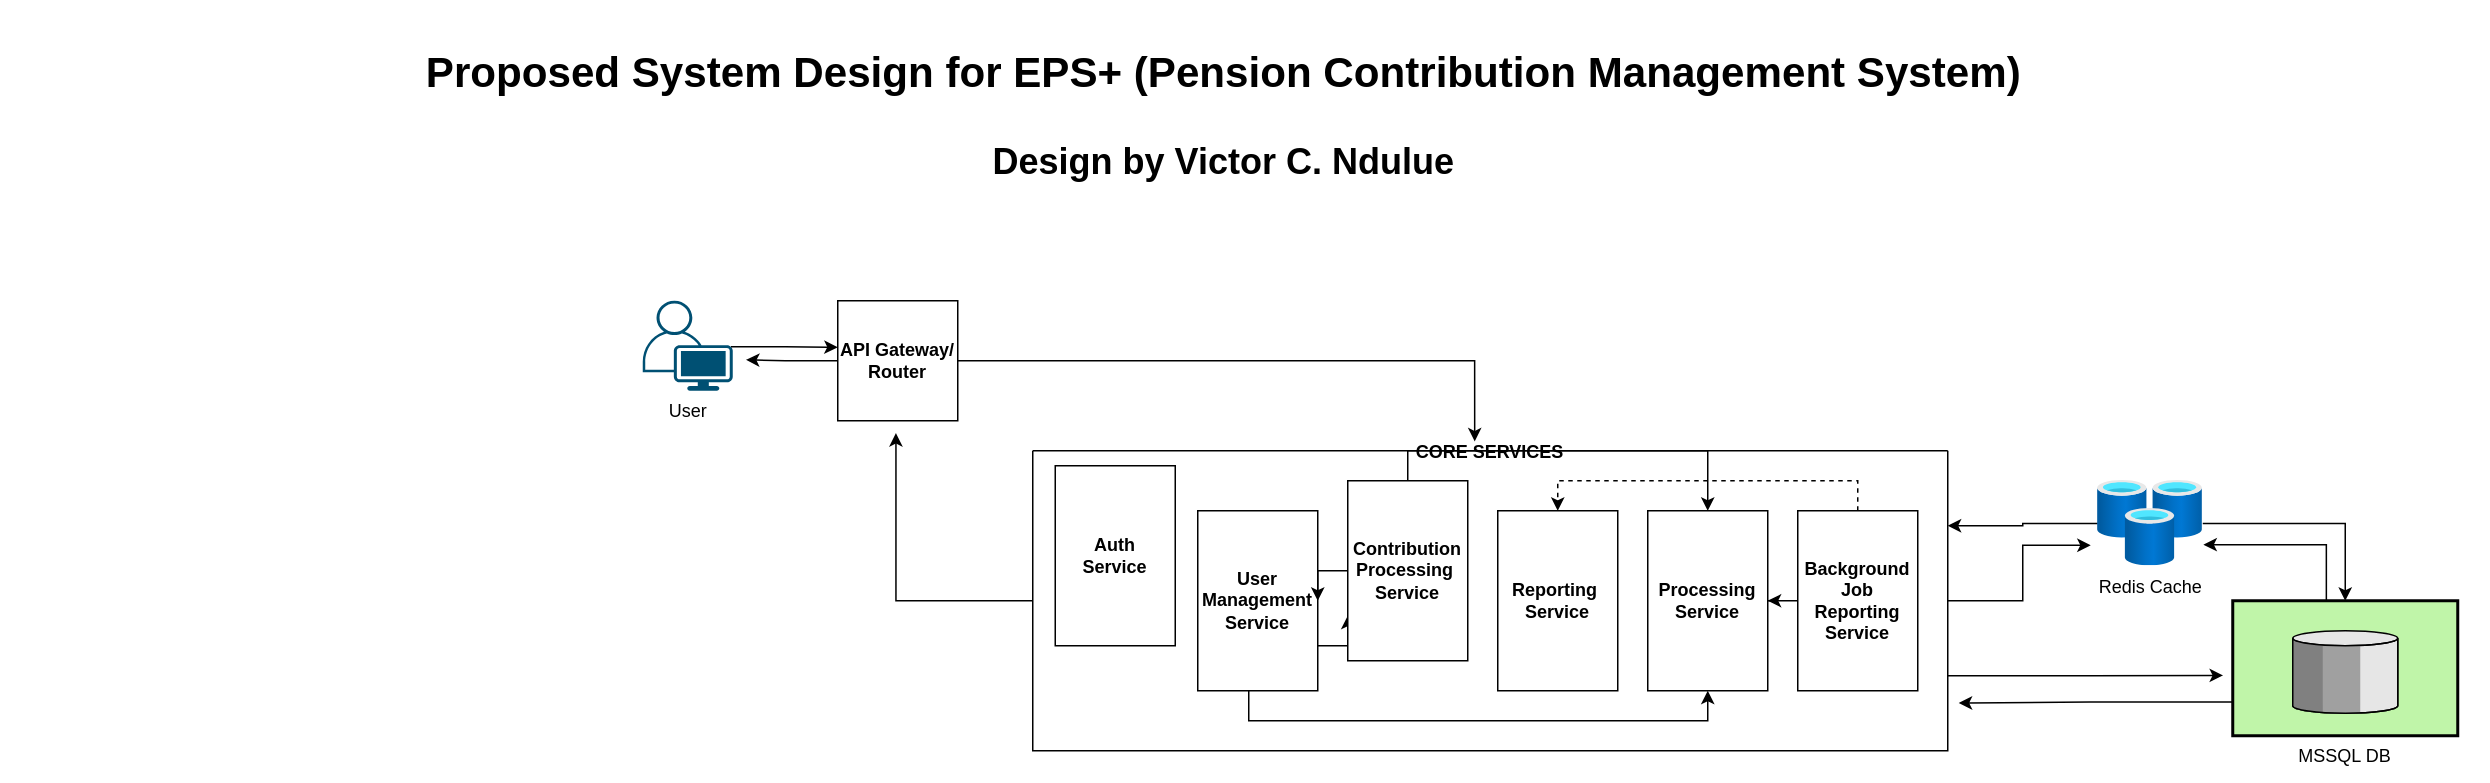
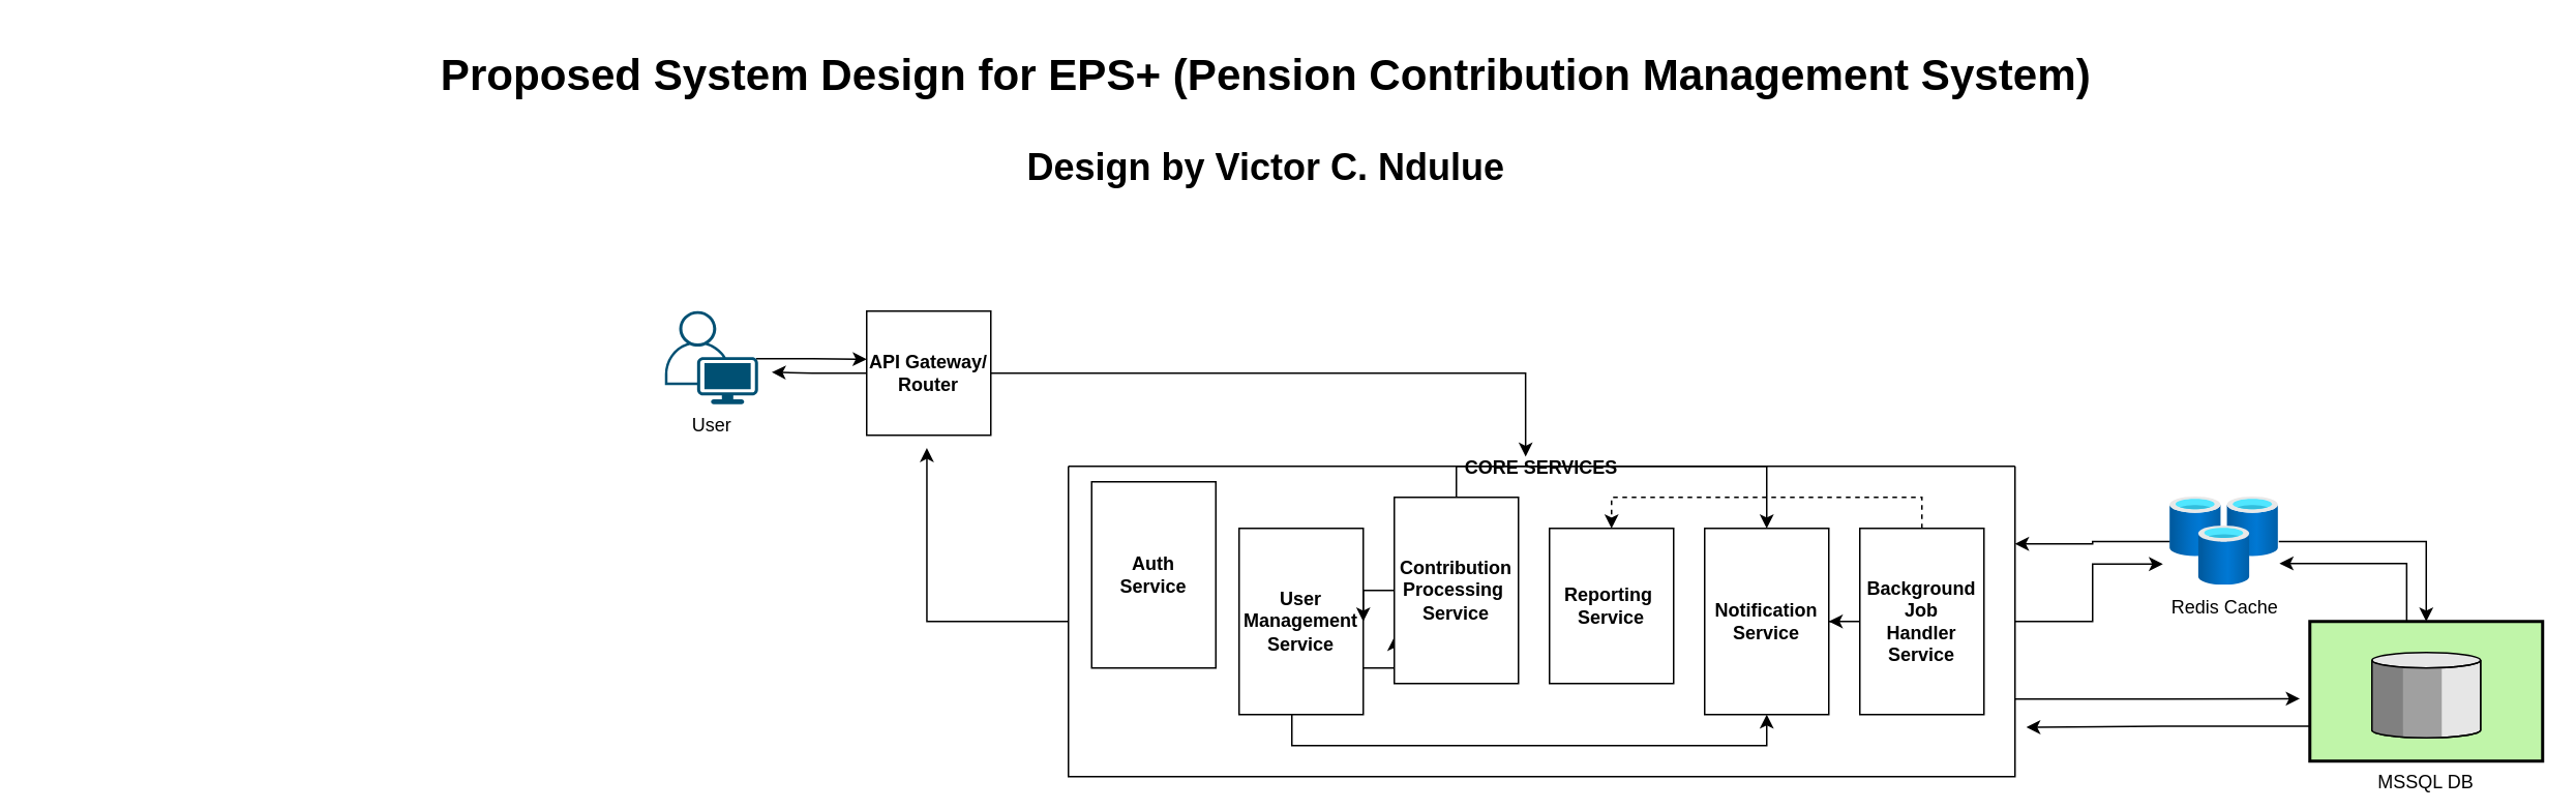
- <mxCell id="20" value="&lt;b&gt;Reporting&amp;nbsp;&lt;/b&gt;&lt;div&gt;&lt;b&gt;Service&lt;/b&gt;&lt;/div&gt;" style="whiteSpace=wrap;html=1;" vertex="1" parent="8"><mxGeometry x="310" y="40" width="80" height="120" as="geometry" /></mxCell>
+ <mxCell id="20" value="&lt;b&gt;Reporting&amp;nbsp;&lt;/b&gt;&lt;div&gt;&lt;b&gt;Service&lt;/b&gt;&lt;/div&gt;" style="whiteSpace=wrap;html=1;" vertex="1" parent="8"><mxGeometry x="310" y="40" width="80" height="100" as="geometry" /></mxCell>
- <mxCell id="14" value="&lt;b&gt;Processing Service&lt;/b&gt;" style="whiteSpace=wrap;html=1;" vertex="1" parent="8"><mxGeometry x="410" y="40" width="80" height="120" as="geometry" /></mxCell>
+ <mxCell id="14" value="&lt;b&gt;Notification Service&lt;/b&gt;" style="whiteSpace=wrap;html=1;" vertex="1" parent="8"><mxGeometry x="410" y="40" width="80" height="120" as="geometry" /></mxCell>
- <mxCell id="17" value="&lt;b&gt;Background Job&lt;/b&gt;&lt;div&gt;&lt;b&gt;Reporting Service&lt;/b&gt;&lt;/div&gt;" style="whiteSpace=wrap;html=1;" vertex="1" parent="8"><mxGeometry x="510" y="40" width="80" height="120" as="geometry" /></mxCell>
+ <mxCell id="17" value="&lt;b&gt;Background Job&lt;/b&gt;&lt;div&gt;&lt;b&gt;Handler Service&lt;/b&gt;&lt;/div&gt;" style="whiteSpace=wrap;html=1;" vertex="1" parent="8"><mxGeometry x="510" y="40" width="80" height="120" as="geometry" /></mxCell>
